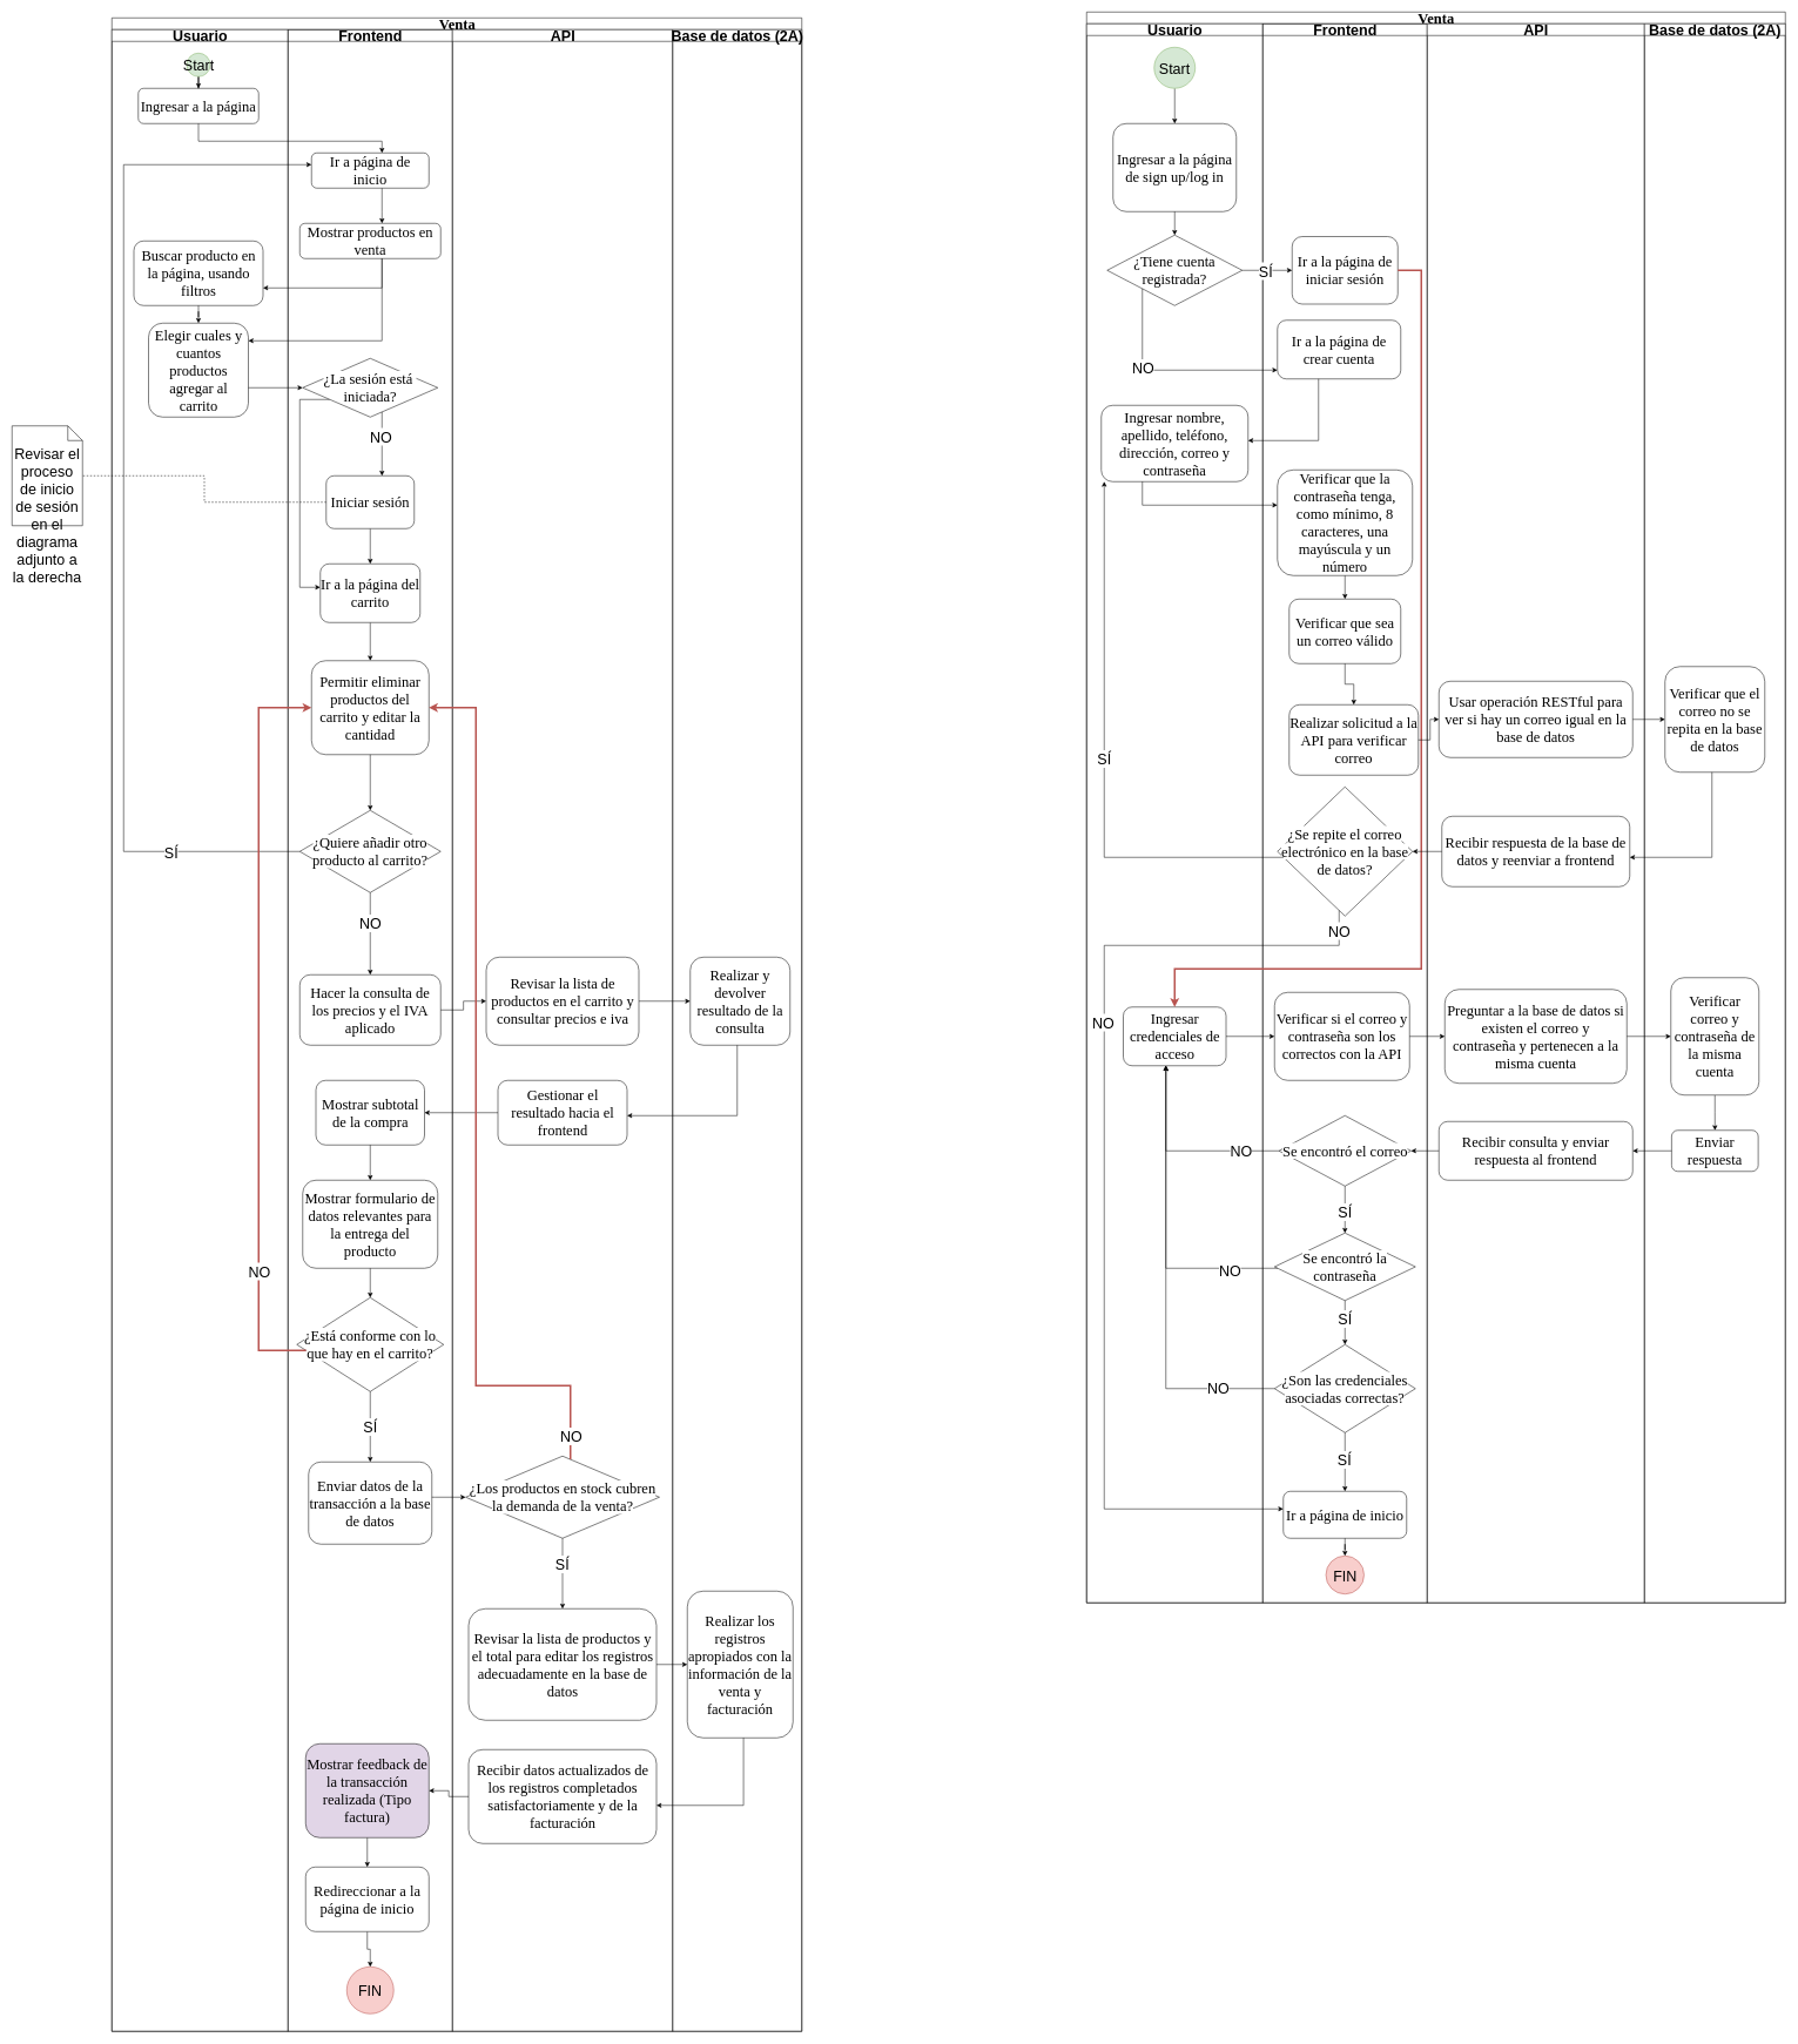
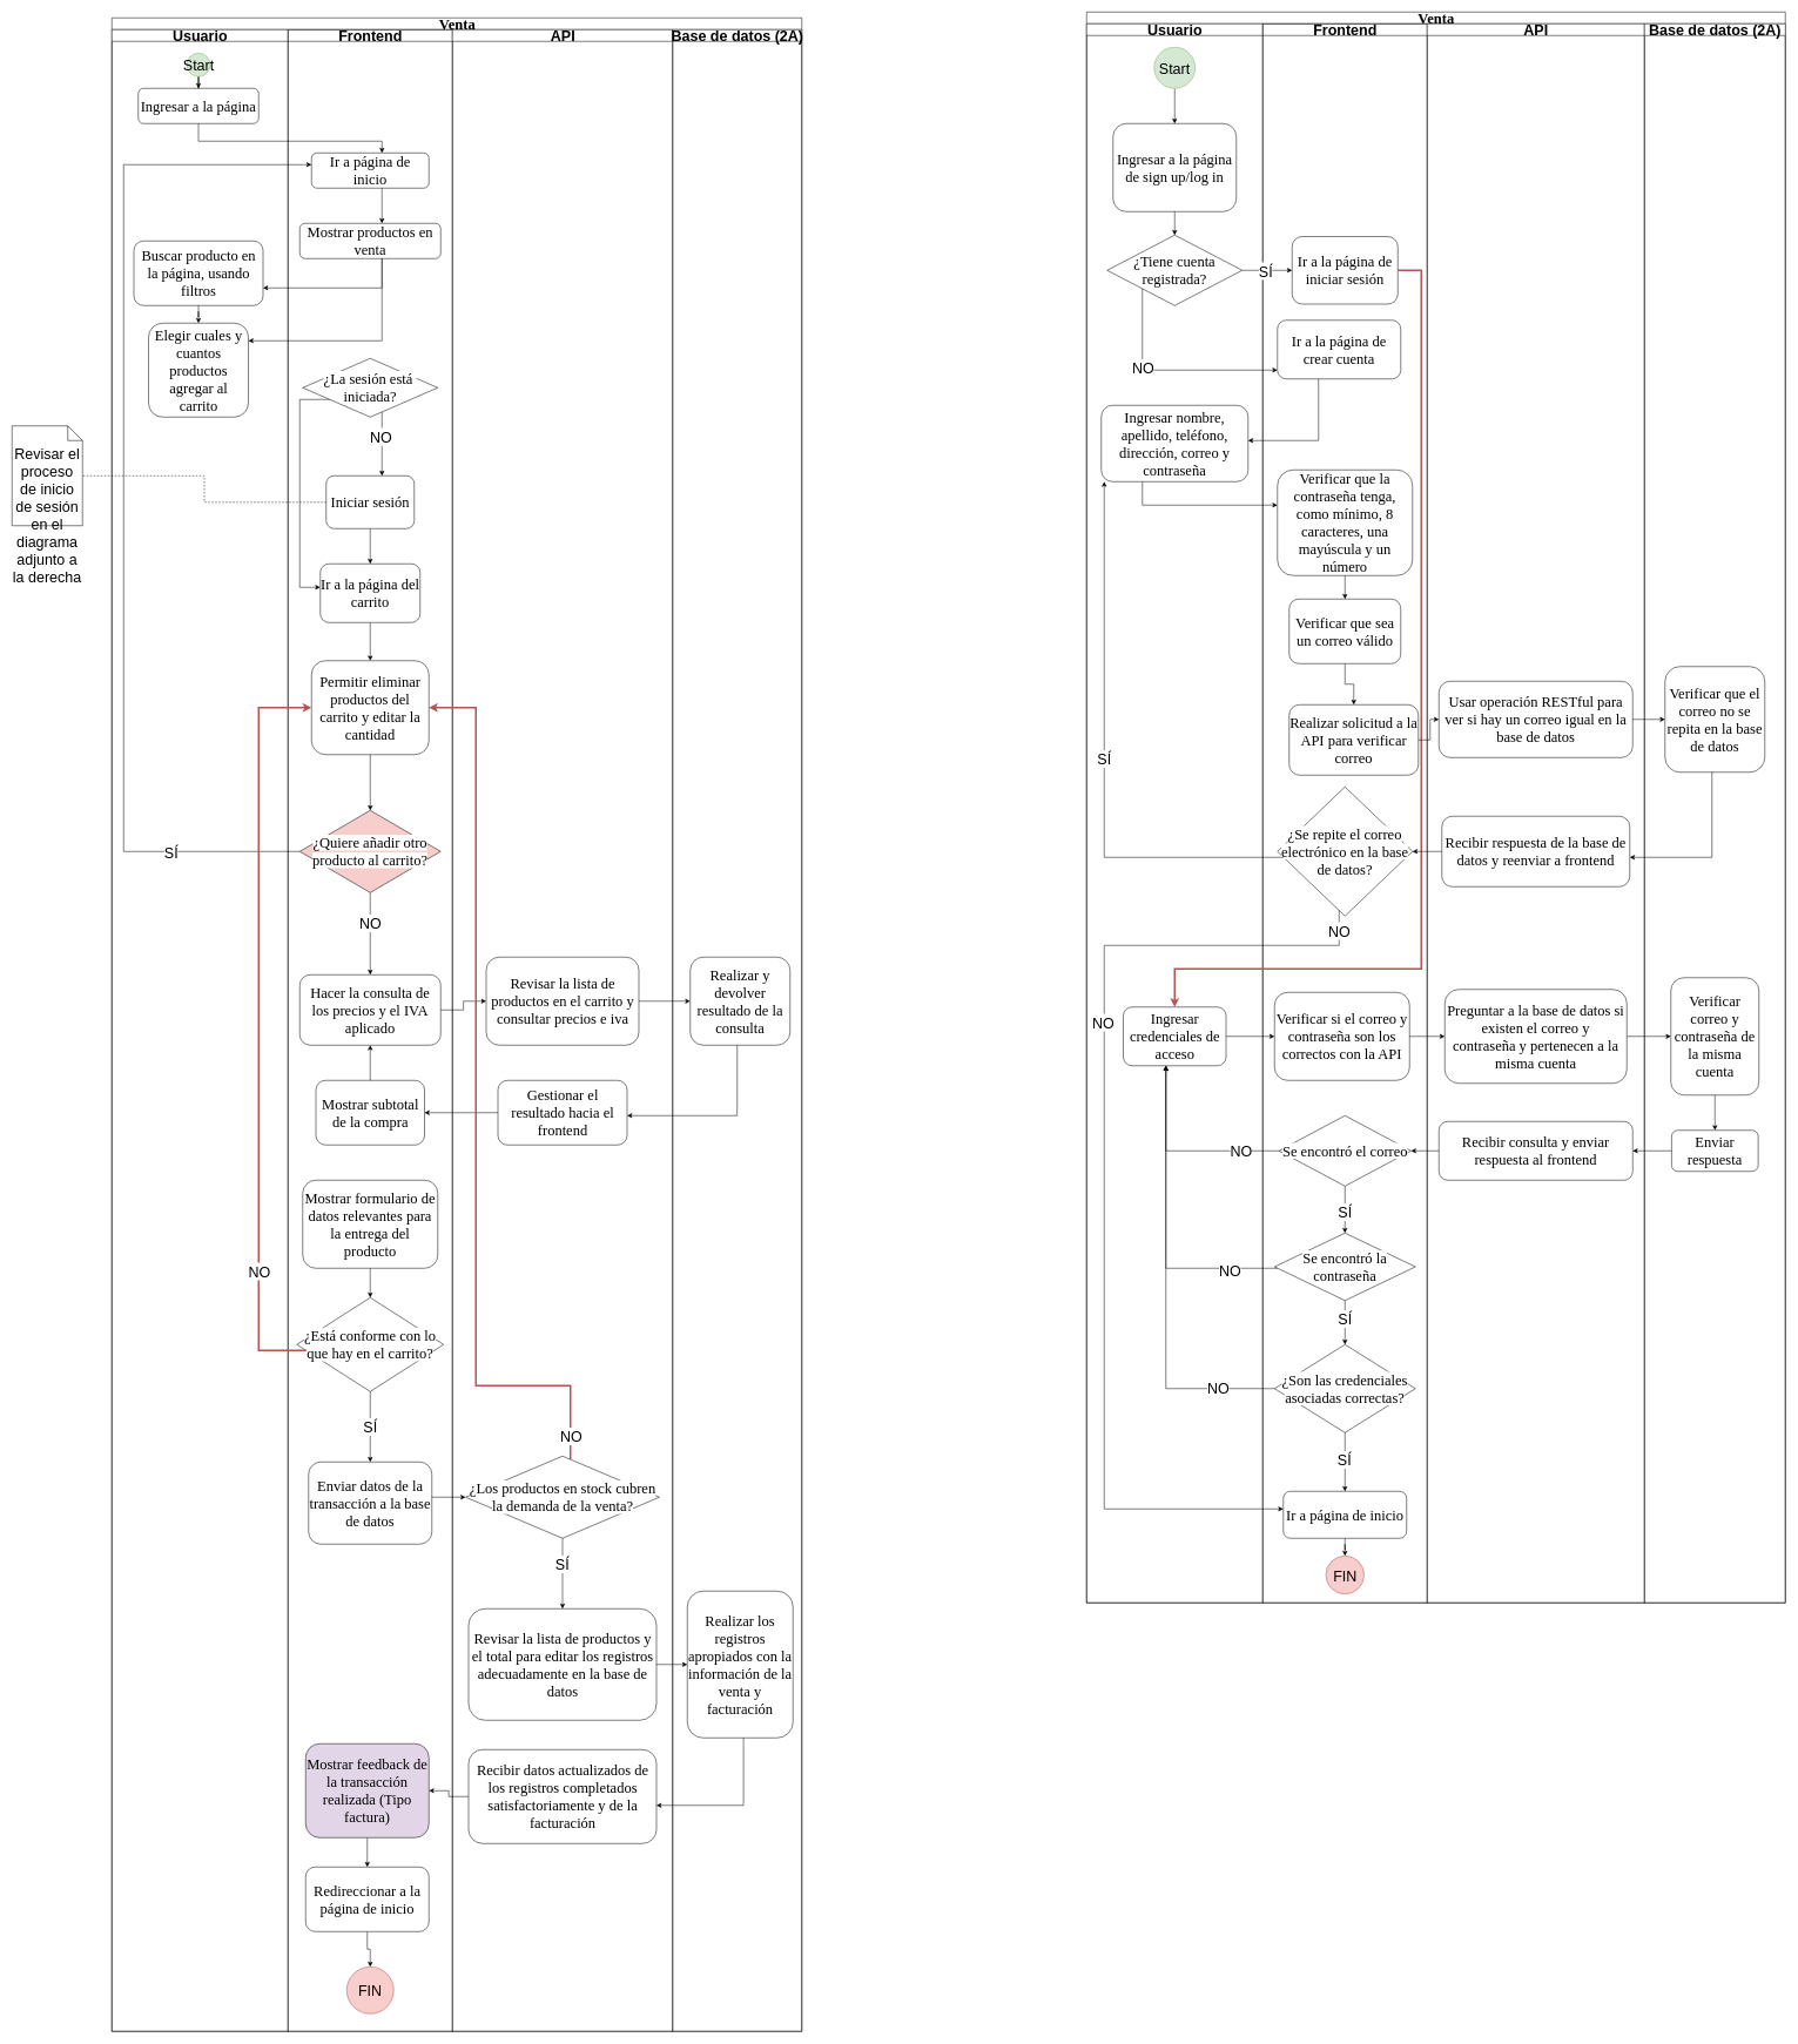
- <mxCell id="54" value="" style="edgeStyle=orthogonalEdgeStyle;rounded=0;orthogonalLoop=1;jettySize=auto;html=1;fontSize=25;" edge="1" parent="2" source="8" target="15"><mxGeometry relative="1" as="geometry"><Array as="points"><mxPoint x="300" y="630" /><mxPoint x="300" y="630" /></Array><mxPoint x="150" y="620" as="sourcePoint" /><mxPoint x="460" y="820" as="targetPoint" /></mxGeometry></mxCell>
- <mxCell id="23" value="&lt;font style=&quot;font-size: 25px; background-color: rgb(255, 255, 255);&quot;&gt;¿Quiere añadir otro producto al carrito?&lt;/font&gt;" style="rhombus;whiteSpace=wrap;html=1;rounded=0;shadow=0;labelBackgroundColor=none;strokeWidth=1;fontFamily=Verdana;fontSize=25;align=center;" vertex="1" parent="10"><mxGeometry x="20" y="1330" width="240" height="140" as="geometry" /></mxCell>
+ <mxCell id="23" value="&lt;font style=&quot;font-size: 25px; background-color: rgb(255, 255, 255);&quot;&gt;¿Quiere añadir otro producto al carrito?&lt;/font&gt;" style="rhombus;whiteSpace=wrap;html=1;rounded=0;shadow=0;labelBackgroundColor=none;strokeWidth=1;fontFamily=Verdana;fontSize=25;align=center;fillColor=#f8cecc;" vertex="1" parent="10"><mxGeometry x="20" y="1330" width="240" height="140" as="geometry" /></mxCell>
- <mxCell id="32" value="" style="edgeStyle=orthogonalEdgeStyle;rounded=0;orthogonalLoop=1;jettySize=auto;html=1;fontSize=25;" edge="1" parent="10" source="30" target="31"><mxGeometry relative="1" as="geometry" /></mxCell>
+ <mxCell id="32" value="" style="edgeStyle=orthogonalEdgeStyle;rounded=0;orthogonalLoop=1;jettySize=auto;html=1;fontSize=25;" edge="1" parent="10" source="30" target="27"><mxGeometry relative="1" as="geometry" /></mxCell>
